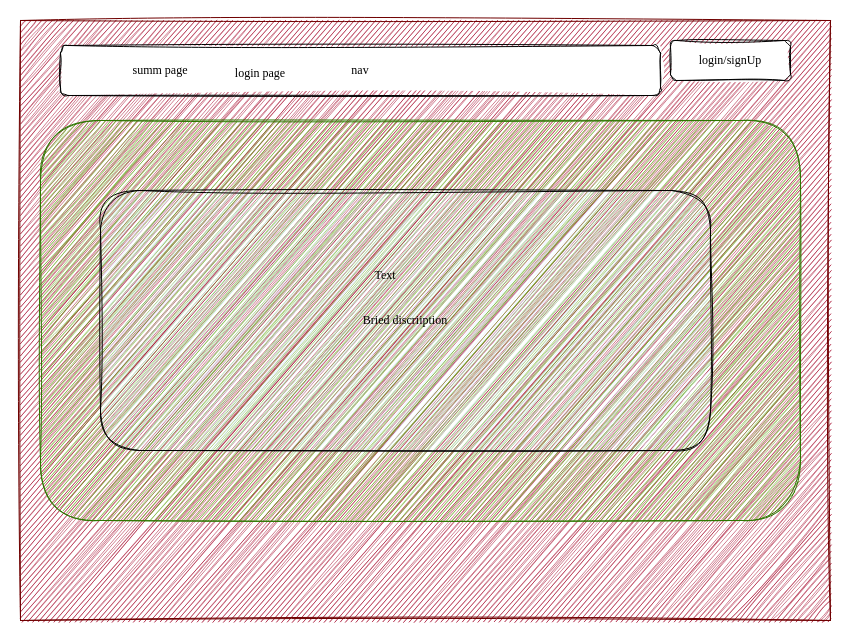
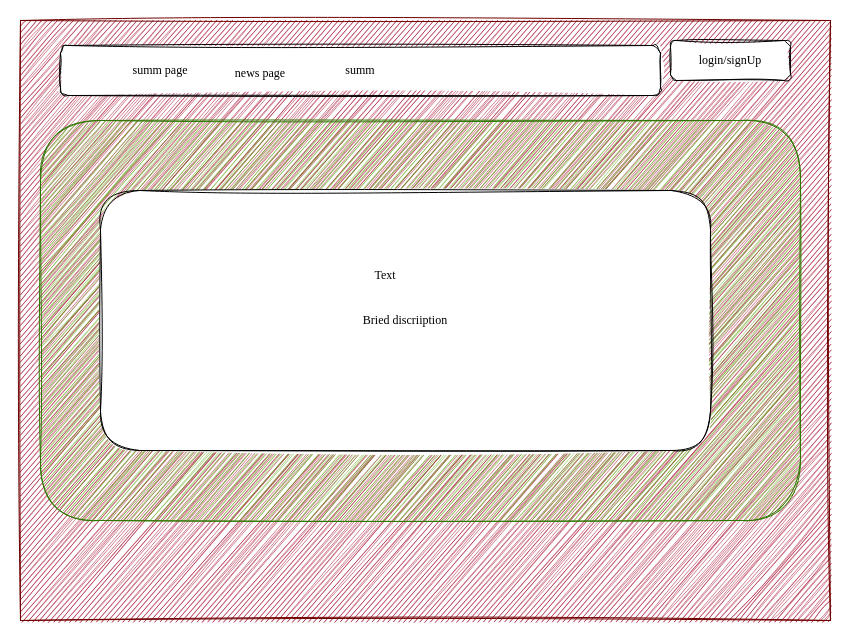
- <mxCell id="3" value="nav" style="rounded=1;whiteSpace=wrap;html=1;sketch=1;hachureGap=4;jiggle=2;curveFitting=1;fontFamily=Architects Daughter;fontSource=https%3A%2F%2Ffonts.googleapis.com%2Fcss%3Ffamily%3DArchitects%2BDaughter;" vertex="1" parent="1"><mxGeometry x="60" y="45" width="600" height="50" as="geometry" /></mxCell>
+ <mxCell id="3" value="summ" style="rounded=1;whiteSpace=wrap;html=1;sketch=1;hachureGap=4;jiggle=2;curveFitting=1;fontFamily=Architects Daughter;fontSource=https%3A%2F%2Ffonts.googleapis.com%2Fcss%3Ffamily%3DArchitects%2BDaughter;" vertex="1" parent="1"><mxGeometry x="60" y="45" width="600" height="50" as="geometry" /></mxCell>
- <mxCell id="9" value="login page&lt;div&gt;&lt;br&gt;&lt;/div&gt;" style="text;html=1;align=center;verticalAlign=middle;whiteSpace=wrap;rounded=0;fontFamily=Architects Daughter;fontSource=https%3A%2F%2Ffonts.googleapis.com%2Fcss%3Ffamily%3DArchitects%2BDaughter;" vertex="1" parent="1"><mxGeometry x="220" y="65" width="80" height="30" as="geometry" /></mxCell>
+ <mxCell id="9" value="news page&lt;div&gt;&lt;br&gt;&lt;/div&gt;" style="text;html=1;align=center;verticalAlign=middle;whiteSpace=wrap;rounded=0;fontFamily=Architects Daughter;fontSource=https%3A%2F%2Ffonts.googleapis.com%2Fcss%3Ffamily%3DArchitects%2BDaughter;" vertex="1" parent="1"><mxGeometry x="220" y="65" width="80" height="30" as="geometry" /></mxCell>
- <mxCell id="6" value="Bried discriiption" style="rounded=1;whiteSpace=wrap;html=1;sketch=1;hachureGap=4;jiggle=2;curveFitting=1;fontFamily=Architects Daughter;fontSource=https%3A%2F%2Ffonts.googleapis.com%2Fcss%3Ffamily%3DArchitects%2BDaughter;fillColor=#dae8fc;" vertex="1" parent="1"><mxGeometry x="100" y="190" width="610" height="260" as="geometry" /></mxCell>
+ <mxCell id="6" value="Bried discriiption" style="rounded=1;whiteSpace=wrap;html=1;sketch=1;hachureGap=4;jiggle=2;curveFitting=1;fontFamily=Architects Daughter;fontSource=https%3A%2F%2Ffonts.googleapis.com%2Fcss%3Ffamily%3DArchitects%2BDaughter;" vertex="1" parent="1"><mxGeometry x="100" y="190" width="610" height="260" as="geometry" /></mxCell>
